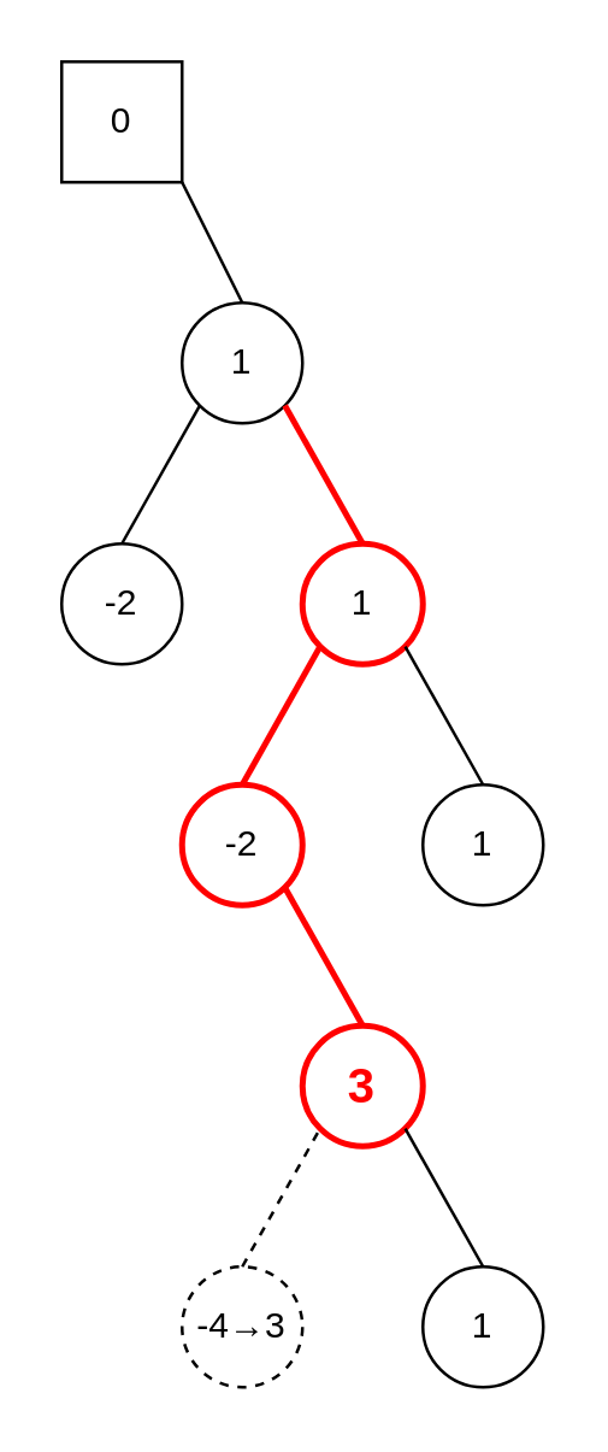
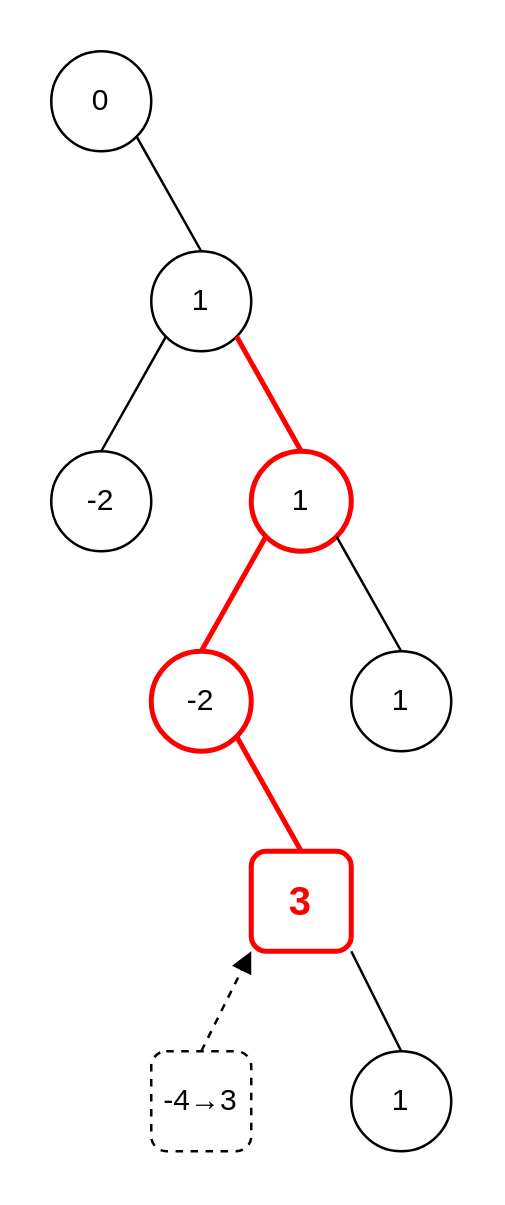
- <mxCell id="2" value="0" style="whiteSpace=wrap;html=1;aspect=fixed;rounded=0;" parent="1" vertex="1"><mxGeometry x="20" y="20" width="40" height="40" as="geometry" /></mxCell>
+ <mxCell id="2" value="0" style="ellipse;whiteSpace=wrap;html=1;aspect=fixed;" parent="1" vertex="1"><mxGeometry x="20" y="20" width="40" height="40" as="geometry" /></mxCell>
- <mxCell id="13" value="3" style="ellipse;whiteSpace=wrap;html=1;aspect=fixed;fontSize=16;fontColor=#FF0000;fontStyle=1;strokeWidth=2;strokeColor=#FF0000;" parent="1" vertex="1"><mxGeometry x="100" y="340" width="40" height="40" as="geometry" /></mxCell>
+ <mxCell id="13" value="3" style="whiteSpace=wrap;html=1;aspect=fixed;fontSize=16;fontColor=#FF0000;fontStyle=1;strokeWidth=2;strokeColor=#FF0000;rounded=1;" parent="1" vertex="1"><mxGeometry x="100" y="340" width="40" height="40" as="geometry" /></mxCell>
- <mxCell id="18" value="" style="endArrow=none;html=1;entryX=0;entryY=1;entryDx=0;entryDy=0;exitX=0.5;exitY=0;exitDx=0;exitDy=0;dashed=1;" parent="1" source="17" target="13" edge="1"><mxGeometry width="50" height="50" relative="1" as="geometry"><mxPoint x="170" y="430" as="sourcePoint" /><mxPoint x="144.142" y="384.142" as="targetPoint" /></mxGeometry></mxCell>
+ <mxCell id="18" value="" style="endArrow=block;html=1;entryX=0;entryY=1;entryDx=0;entryDy=0;exitX=0.5;exitY=0;exitDx=0;exitDy=0;dashed=1;" parent="1" source="17" target="13" edge="1"><mxGeometry width="50" height="50" relative="1" as="geometry"><mxPoint x="170" y="430" as="sourcePoint" /><mxPoint x="144.142" y="384.142" as="targetPoint" /></mxGeometry></mxCell>
- <mxCell id="17" value="-4→3" style="ellipse;whiteSpace=wrap;html=1;aspect=fixed;dashed=1;" parent="1" vertex="1"><mxGeometry x="60" y="420" width="40" height="40" as="geometry" /></mxCell>
+ <mxCell id="17" value="-4→3" style="whiteSpace=wrap;html=1;aspect=fixed;dashed=1;rounded=1;" parent="1" vertex="1"><mxGeometry x="60" y="420" width="40" height="40" as="geometry" /></mxCell>
